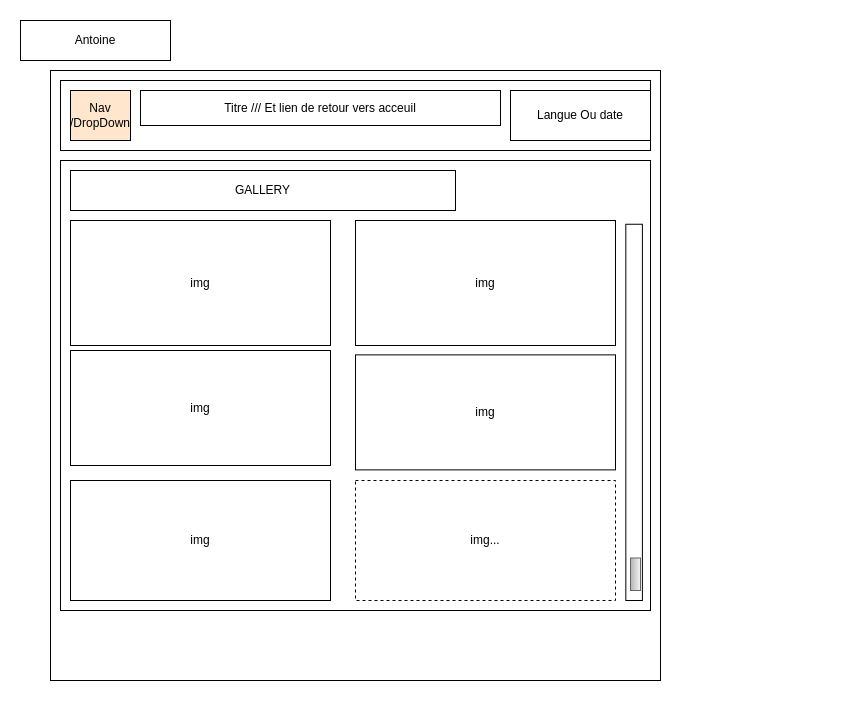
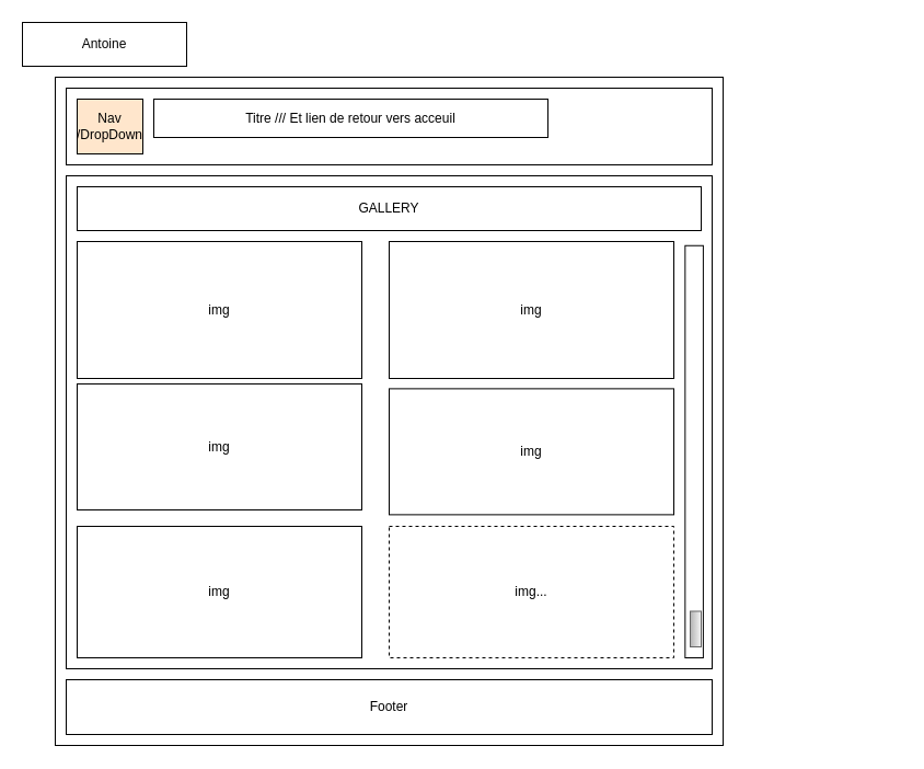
- <mxCell id="6" value="Langue Ou date" style="rounded=0;whiteSpace=wrap;html=1;" parent="1" vertex="1"><mxGeometry x="510" y="90" width="140" height="50" as="geometry" /></mxCell>
- <mxCell id="17" value="GALLERY" style="rounded=0;whiteSpace=wrap;html=1;" parent="1" vertex="1"><mxGeometry x="70" y="170" width="385" height="40" as="geometry" /></mxCell>
+ <mxCell id="17" value="GALLERY" style="rounded=0;whiteSpace=wrap;html=1;" parent="1" vertex="1"><mxGeometry x="70" y="170" width="570" height="40" as="geometry" /></mxCell>
+ <mxCell id="8" value="Footer" style="rounded=0;whiteSpace=wrap;html=1;" parent="1" vertex="1"><mxGeometry x="60" y="620" width="590" height="50" as="geometry" /></mxCell>
